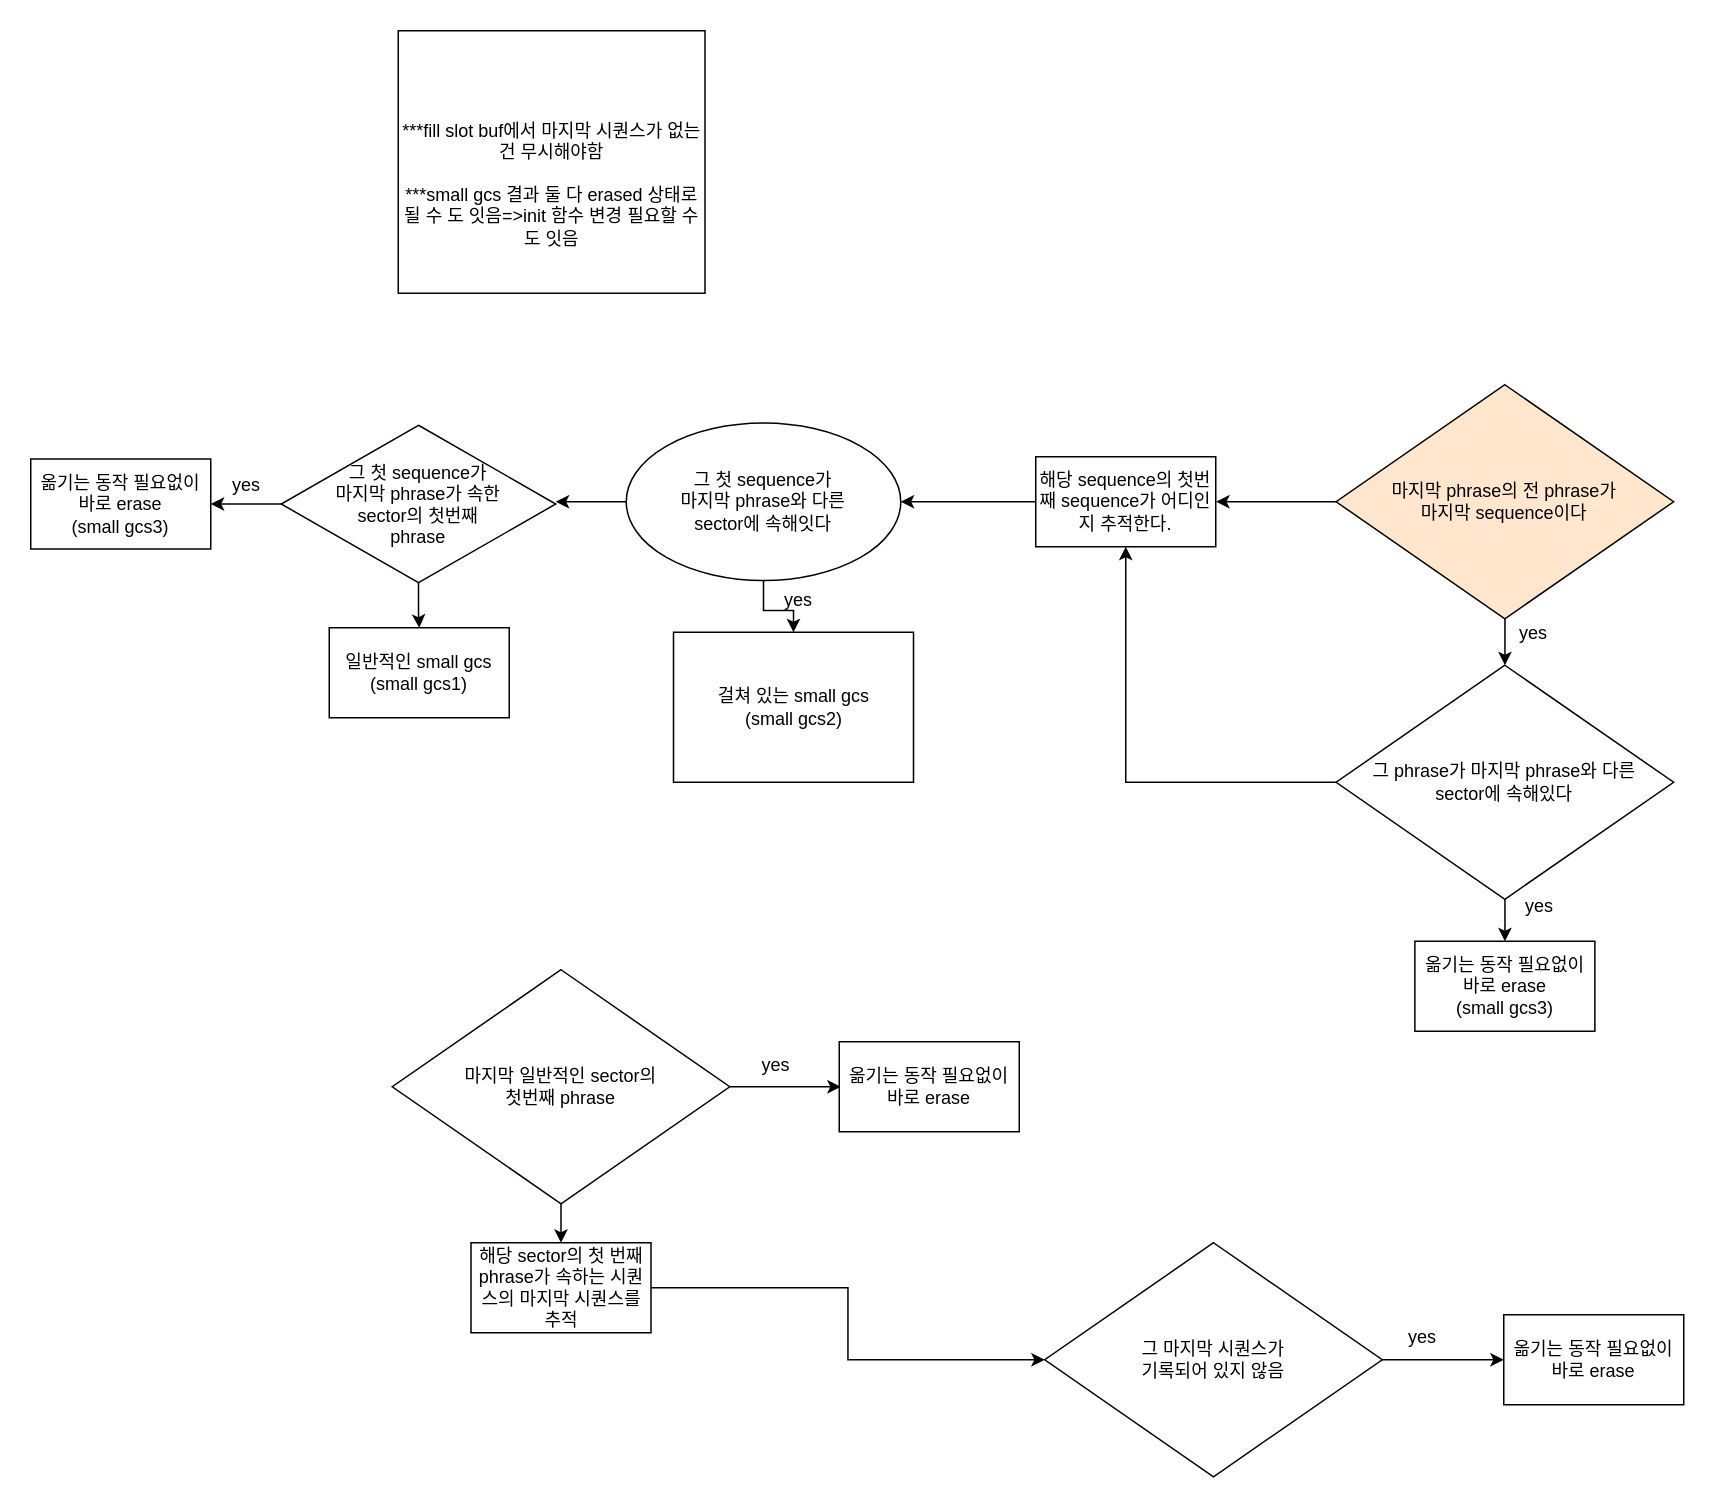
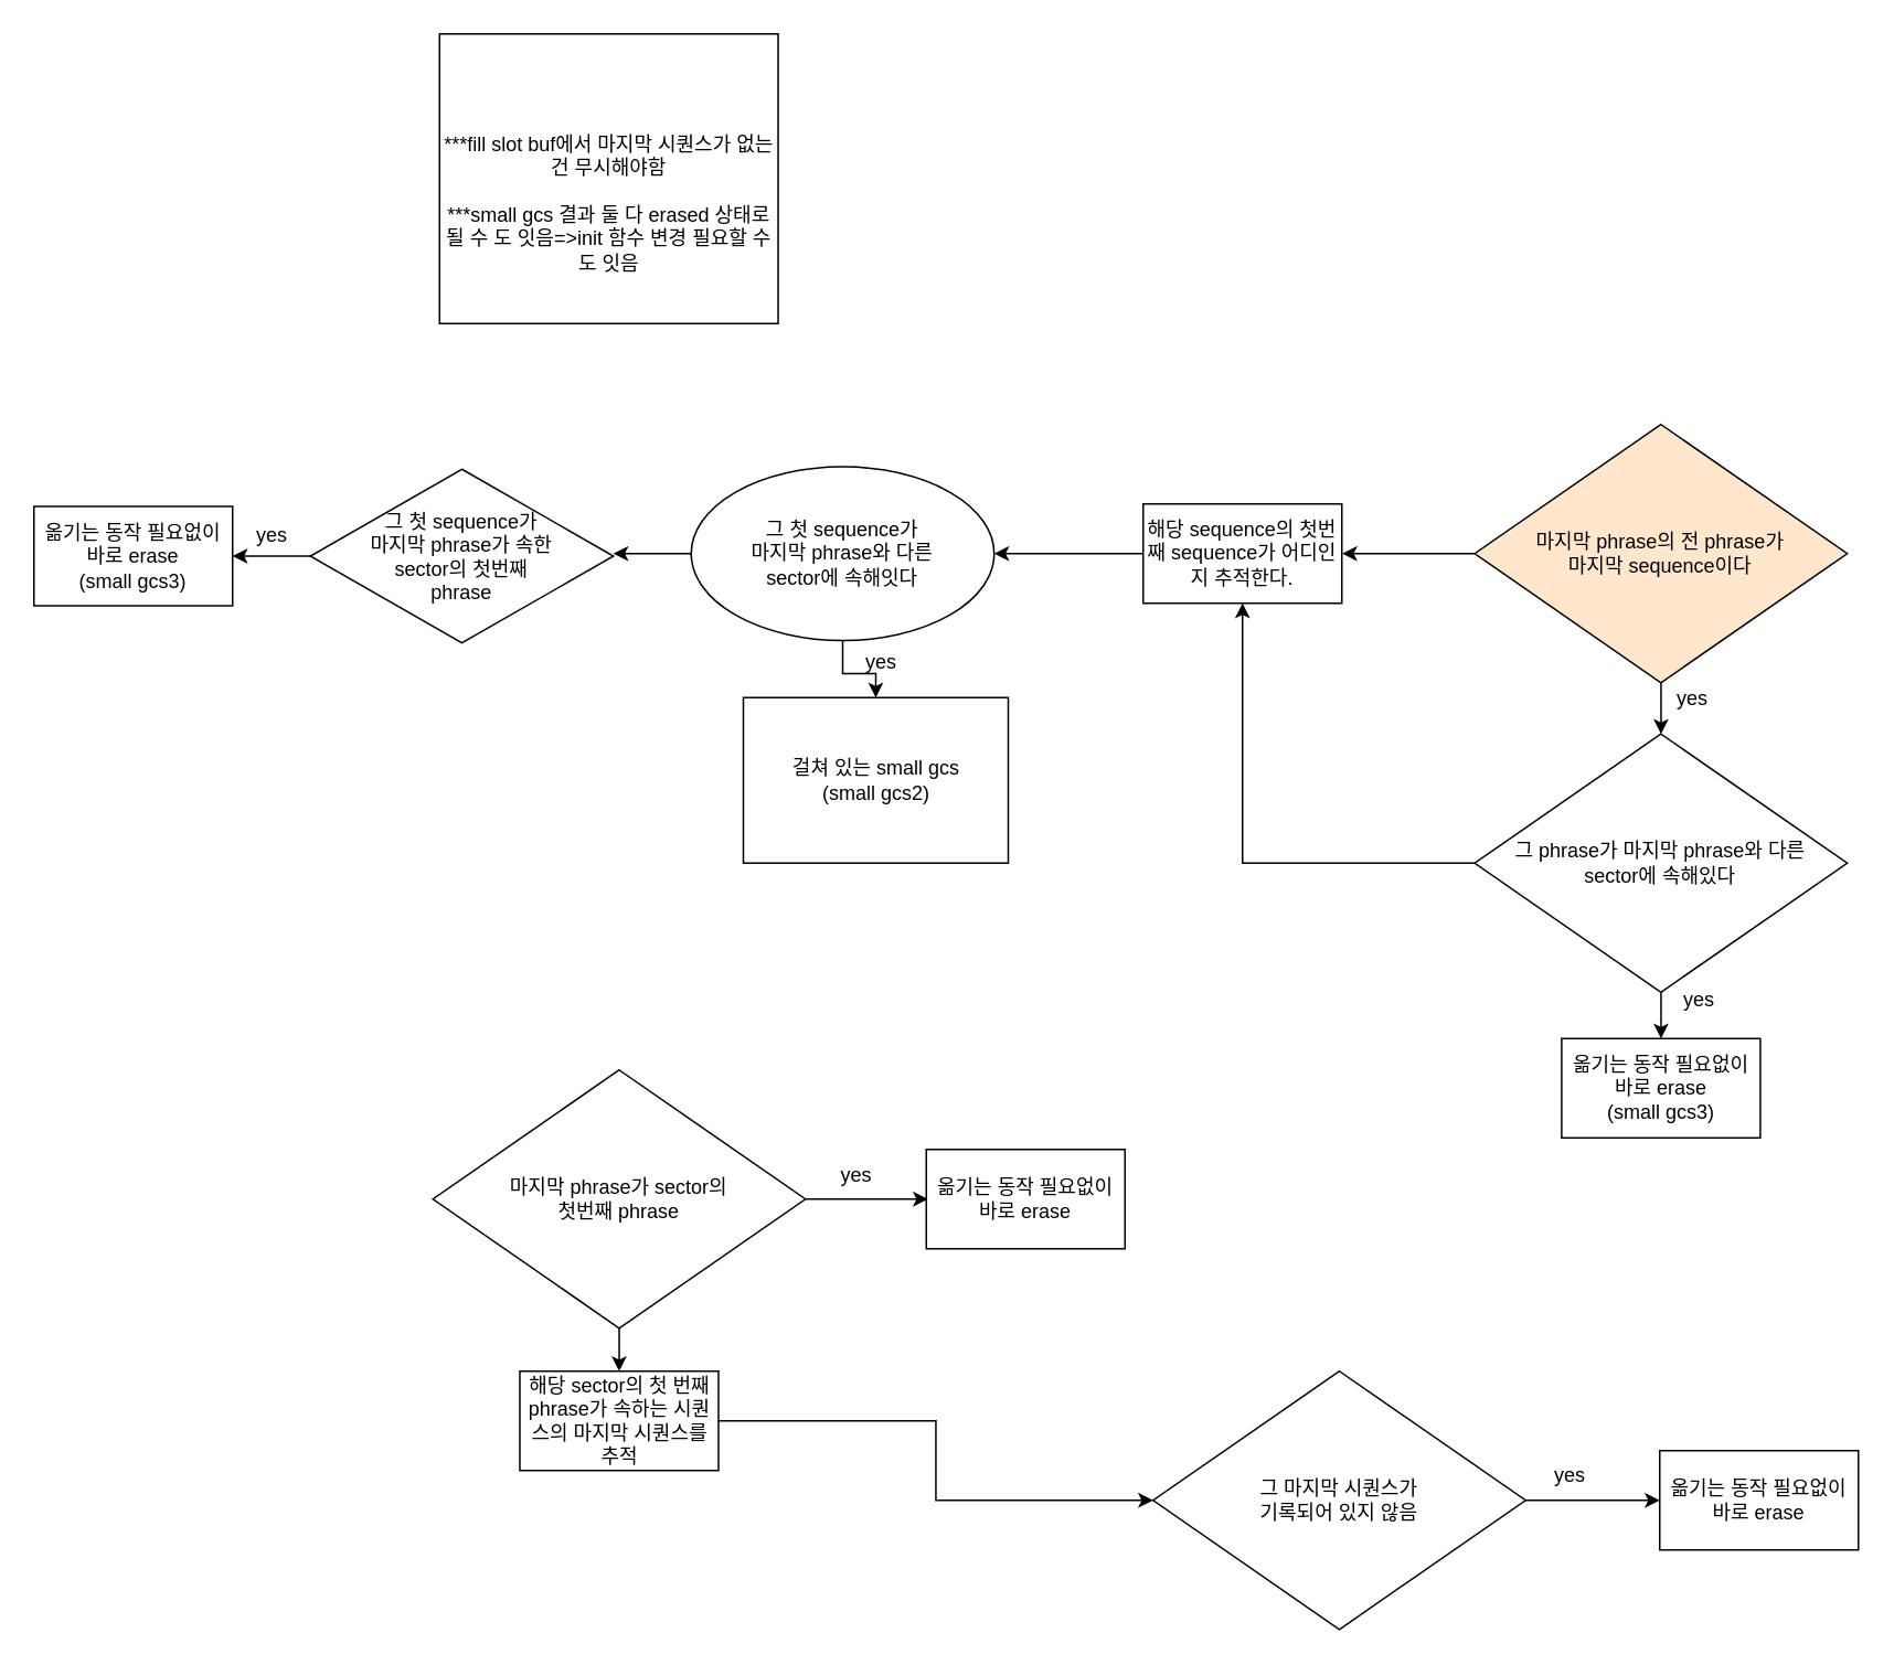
- <mxCell id="20" value="" style="edgeStyle=orthogonalEdgeStyle;rounded=0;orthogonalLoop=1;jettySize=auto;html=1;" parent="1" source="21" target="24" edge="1"><mxGeometry relative="1" as="geometry" /></mxCell>
- <mxCell id="24" value="일반적인 small gcs&lt;br&gt;(small gcs1)" style="whiteSpace=wrap;html=1;rounded=0;" parent="1" vertex="1"><mxGeometry x="219" y="418" width="120" height="60" as="geometry" /></mxCell>
- <mxCell id="27" value="마지막 일반적인 sector의&lt;br&gt;첫번째 phrase" style="rhombus;whiteSpace=wrap;html=1;" parent="1" vertex="1"><mxGeometry x="261" y="646" width="225" height="156" as="geometry" /></mxCell>
+ <mxCell id="27" value="마지막 phrase가 sector의&lt;br&gt;첫번째 phrase" style="rhombus;whiteSpace=wrap;html=1;" parent="1" vertex="1"><mxGeometry x="261" y="646" width="225" height="156" as="geometry" /></mxCell>
